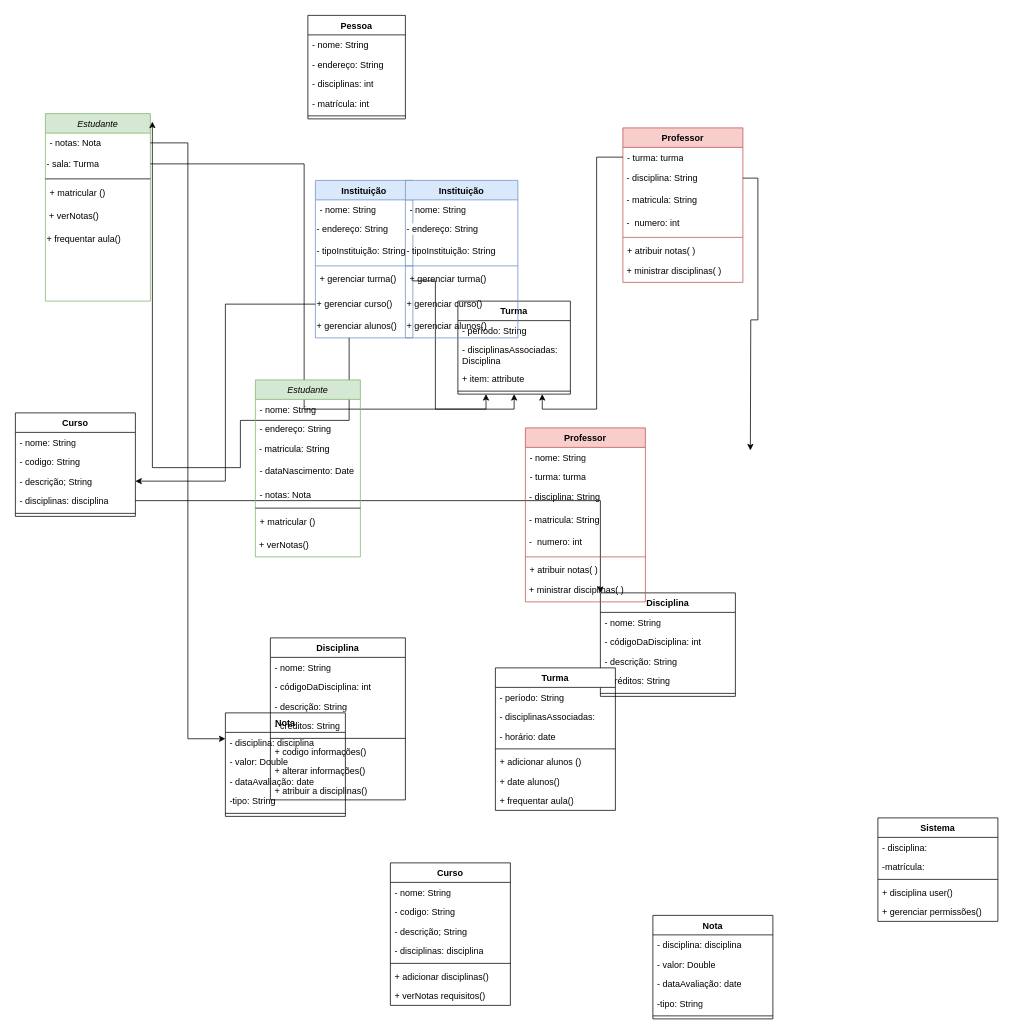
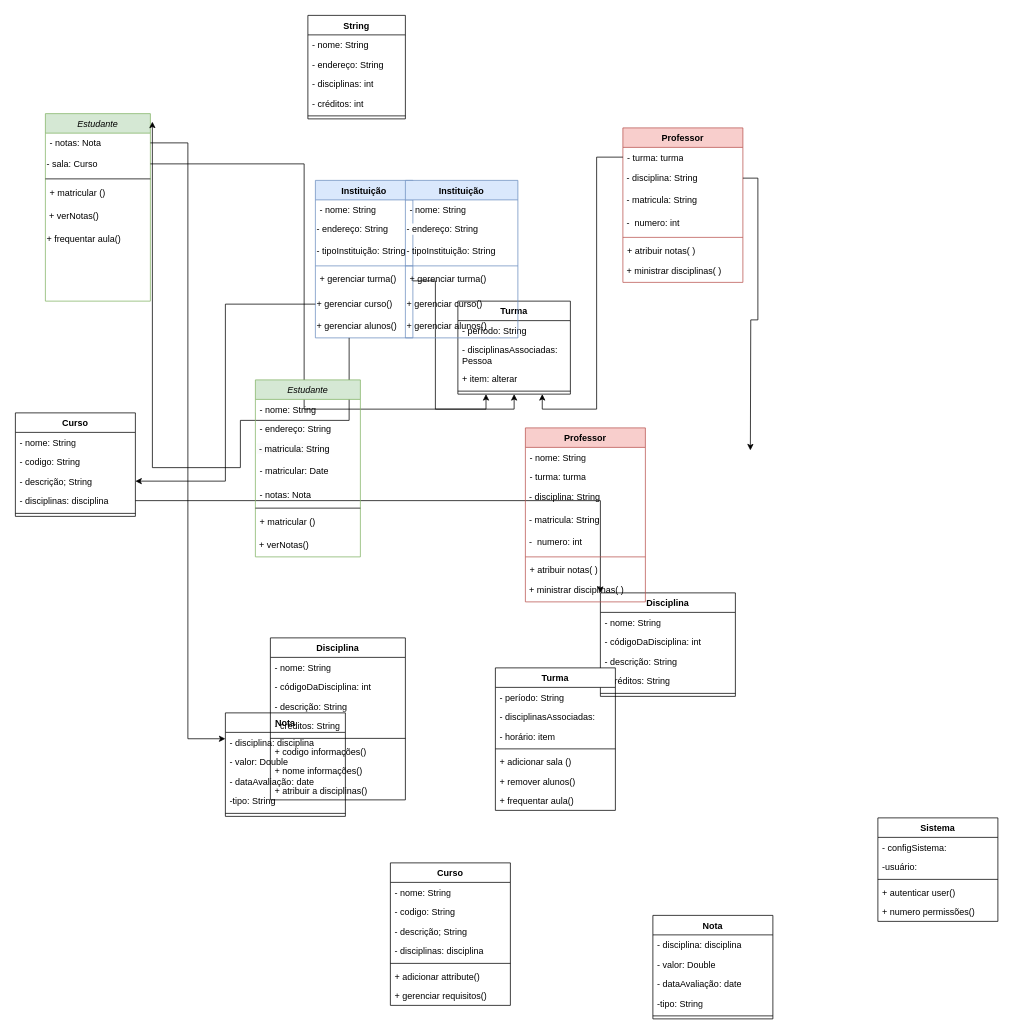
- <mxCell id="57" value="Pessoa" style="swimlane;fontStyle=1;align=center;verticalAlign=top;childLayout=stackLayout;horizontal=1;startSize=26;horizontalStack=0;resizeParent=1;resizeParentMax=0;resizeLast=0;collapsible=1;marginBottom=0;whiteSpace=wrap;html=1;" vertex="1" parent="1"><mxGeometry x="410" y="20" width="130" height="138" as="geometry" /></mxCell>
+ <mxCell id="57" value="String" style="swimlane;fontStyle=1;align=center;verticalAlign=top;childLayout=stackLayout;horizontal=1;startSize=26;horizontalStack=0;resizeParent=1;resizeParentMax=0;resizeLast=0;collapsible=1;marginBottom=0;whiteSpace=wrap;html=1;" vertex="1" parent="1"><mxGeometry x="410" y="20" width="130" height="138" as="geometry" /></mxCell>
- <mxCell id="61" value="- matrícula: int" style="text;strokeColor=none;fillColor=none;align=left;verticalAlign=top;spacingLeft=4;spacingRight=4;overflow=hidden;rotatable=0;points=[[0,0.5],[1,0.5]];portConstraint=eastwest;whiteSpace=wrap;html=1;" vertex="1" parent="57"><mxGeometry y="104" width="130" height="26" as="geometry" /></mxCell>
+ <mxCell id="61" value="- créditos: int" style="text;strokeColor=none;fillColor=none;align=left;verticalAlign=top;spacingLeft=4;spacingRight=4;overflow=hidden;rotatable=0;points=[[0,0.5],[1,0.5]];portConstraint=eastwest;whiteSpace=wrap;html=1;" vertex="1" parent="57"><mxGeometry y="104" width="130" height="26" as="geometry" /></mxCell>
- <mxCell id="4" value="- sala: Turma" style="text;html=1;strokeColor=none;fillColor=none;align=left;verticalAlign=middle;whiteSpace=wrap;rounded=0;" vertex="1" parent="2"><mxGeometry y="52" width="140" height="30" as="geometry" /></mxCell>
+ <mxCell id="4" value="- sala: Curso" style="text;html=1;strokeColor=none;fillColor=none;align=left;verticalAlign=middle;whiteSpace=wrap;rounded=0;" vertex="1" parent="2"><mxGeometry y="52" width="140" height="30" as="geometry" /></mxCell>
- <mxCell id="35" value="- disciplinasAssociadas: Disciplina" style="text;strokeColor=none;fillColor=none;align=left;verticalAlign=top;spacingLeft=4;spacingRight=4;overflow=hidden;rotatable=0;points=[[0,0.5],[1,0.5]];portConstraint=eastwest;whiteSpace=wrap;html=1;" parent="33" vertex="1"><mxGeometry y="52" width="150" height="38" as="geometry" /></mxCell>
+ <mxCell id="35" value="- disciplinasAssociadas: Pessoa" style="text;strokeColor=none;fillColor=none;align=left;verticalAlign=top;spacingLeft=4;spacingRight=4;overflow=hidden;rotatable=0;points=[[0,0.5],[1,0.5]];portConstraint=eastwest;whiteSpace=wrap;html=1;" parent="33" vertex="1"><mxGeometry y="52" width="150" height="38" as="geometry" /></mxCell>
- <mxCell id="36" value="+ item: attribute" style="text;strokeColor=none;fillColor=none;align=left;verticalAlign=top;spacingLeft=4;spacingRight=4;overflow=hidden;rotatable=0;points=[[0,0.5],[1,0.5]];portConstraint=eastwest;whiteSpace=wrap;html=1;" vertex="1" parent="33"><mxGeometry y="90" width="150" height="26" as="geometry" /></mxCell>
+ <mxCell id="36" value="+ item: alterar" style="text;strokeColor=none;fillColor=none;align=left;verticalAlign=top;spacingLeft=4;spacingRight=4;overflow=hidden;rotatable=0;points=[[0,0.5],[1,0.5]];portConstraint=eastwest;whiteSpace=wrap;html=1;" vertex="1" parent="33"><mxGeometry y="90" width="150" height="26" as="geometry" /></mxCell>
- <mxCell id="67" value="- dataNascimento: Date&#10;&#10;" style="text;align=left;verticalAlign=top;spacingLeft=4;spacingRight=4;overflow=hidden;rotatable=0;points=[[0,0.5],[1,0.5]];portConstraint=eastwest;rounded=0;shadow=0;html=0;whiteSpace=wrap;" vertex="1" parent="63"><mxGeometry y="108" width="140" height="32" as="geometry" /></mxCell>
+ <mxCell id="67" value="- matricular: Date&#10;&#10;" style="text;align=left;verticalAlign=top;spacingLeft=4;spacingRight=4;overflow=hidden;rotatable=0;points=[[0,0.5],[1,0.5]];portConstraint=eastwest;rounded=0;shadow=0;html=0;whiteSpace=wrap;" vertex="1" parent="63"><mxGeometry y="108" width="140" height="32" as="geometry" /></mxCell>
- <mxCell id="102" value="- horário: date" style="text;strokeColor=none;fillColor=none;align=left;verticalAlign=top;spacingLeft=4;spacingRight=4;overflow=hidden;rotatable=0;points=[[0,0.5],[1,0.5]];portConstraint=eastwest;whiteSpace=wrap;html=1;" vertex="1" parent="99"><mxGeometry y="78" width="160" height="26" as="geometry" /></mxCell>
+ <mxCell id="102" value="- horário: item" style="text;strokeColor=none;fillColor=none;align=left;verticalAlign=top;spacingLeft=4;spacingRight=4;overflow=hidden;rotatable=0;points=[[0,0.5],[1,0.5]];portConstraint=eastwest;whiteSpace=wrap;html=1;" vertex="1" parent="99"><mxGeometry y="78" width="160" height="26" as="geometry" /></mxCell>
- <mxCell id="104" value="+ adicionar alunos ()" style="text;strokeColor=none;fillColor=none;align=left;verticalAlign=top;spacingLeft=4;spacingRight=4;overflow=hidden;rotatable=0;points=[[0,0.5],[1,0.5]];portConstraint=eastwest;whiteSpace=wrap;html=1;" vertex="1" parent="99"><mxGeometry y="112" width="160" height="26" as="geometry" /></mxCell>
+ <mxCell id="104" value="+ adicionar sala ()" style="text;strokeColor=none;fillColor=none;align=left;verticalAlign=top;spacingLeft=4;spacingRight=4;overflow=hidden;rotatable=0;points=[[0,0.5],[1,0.5]];portConstraint=eastwest;whiteSpace=wrap;html=1;" vertex="1" parent="99"><mxGeometry y="112" width="160" height="26" as="geometry" /></mxCell>
- <mxCell id="97" value="+ alterar informações()" style="text;strokeColor=none;fillColor=none;align=left;verticalAlign=top;spacingLeft=4;spacingRight=4;overflow=hidden;rotatable=0;points=[[0,0.5],[1,0.5]];portConstraint=eastwest;whiteSpace=wrap;html=1;" vertex="1" parent="90"><mxGeometry y="164" width="180" height="26" as="geometry" /></mxCell>
+ <mxCell id="97" value="+ nome informações()" style="text;strokeColor=none;fillColor=none;align=left;verticalAlign=top;spacingLeft=4;spacingRight=4;overflow=hidden;rotatable=0;points=[[0,0.5],[1,0.5]];portConstraint=eastwest;whiteSpace=wrap;html=1;" vertex="1" parent="90"><mxGeometry y="164" width="180" height="26" as="geometry" /></mxCell>
- <mxCell id="105" value="+ date alunos()" style="text;strokeColor=none;fillColor=none;align=left;verticalAlign=top;spacingLeft=4;spacingRight=4;overflow=hidden;rotatable=0;points=[[0,0.5],[1,0.5]];portConstraint=eastwest;whiteSpace=wrap;html=1;" vertex="1" parent="99"><mxGeometry y="138" width="160" height="26" as="geometry" /></mxCell>
+ <mxCell id="105" value="+ remover alunos()" style="text;strokeColor=none;fillColor=none;align=left;verticalAlign=top;spacingLeft=4;spacingRight=4;overflow=hidden;rotatable=0;points=[[0,0.5],[1,0.5]];portConstraint=eastwest;whiteSpace=wrap;html=1;" vertex="1" parent="99"><mxGeometry y="138" width="160" height="26" as="geometry" /></mxCell>
- <mxCell id="122" value="- disciplina:" style="text;strokeColor=none;fillColor=none;align=left;verticalAlign=top;spacingLeft=4;spacingRight=4;overflow=hidden;rotatable=0;points=[[0,0.5],[1,0.5]];portConstraint=eastwest;whiteSpace=wrap;html=1;shadow=1;" vertex="1" parent="121"><mxGeometry y="26" width="160" height="26" as="geometry" /></mxCell>
+ <mxCell id="122" value="- configSistema:" style="text;strokeColor=none;fillColor=none;align=left;verticalAlign=top;spacingLeft=4;spacingRight=4;overflow=hidden;rotatable=0;points=[[0,0.5],[1,0.5]];portConstraint=eastwest;whiteSpace=wrap;html=1;shadow=1;" vertex="1" parent="121"><mxGeometry y="26" width="160" height="26" as="geometry" /></mxCell>
- <mxCell id="123" value="-matrícula:" style="text;strokeColor=none;fillColor=none;align=left;verticalAlign=top;spacingLeft=4;spacingRight=4;overflow=hidden;rotatable=0;points=[[0,0.5],[1,0.5]];portConstraint=eastwest;whiteSpace=wrap;html=1;" vertex="1" parent="121"><mxGeometry y="52" width="160" height="26" as="geometry" /></mxCell>
+ <mxCell id="123" value="-usuário:" style="text;strokeColor=none;fillColor=none;align=left;verticalAlign=top;spacingLeft=4;spacingRight=4;overflow=hidden;rotatable=0;points=[[0,0.5],[1,0.5]];portConstraint=eastwest;whiteSpace=wrap;html=1;" vertex="1" parent="121"><mxGeometry y="52" width="160" height="26" as="geometry" /></mxCell>
- <mxCell id="125" value="+ disciplina user()" style="text;strokeColor=none;fillColor=none;align=left;verticalAlign=top;spacingLeft=4;spacingRight=4;overflow=hidden;rotatable=0;points=[[0,0.5],[1,0.5]];portConstraint=eastwest;whiteSpace=wrap;html=1;" vertex="1" parent="121"><mxGeometry y="86" width="160" height="26" as="geometry" /></mxCell>
+ <mxCell id="125" value="+ autenticar user()" style="text;strokeColor=none;fillColor=none;align=left;verticalAlign=top;spacingLeft=4;spacingRight=4;overflow=hidden;rotatable=0;points=[[0,0.5],[1,0.5]];portConstraint=eastwest;whiteSpace=wrap;html=1;" vertex="1" parent="121"><mxGeometry y="86" width="160" height="26" as="geometry" /></mxCell>
- <mxCell id="126" value="+ gerenciar permissões()" style="text;strokeColor=none;fillColor=none;align=left;verticalAlign=top;spacingLeft=4;spacingRight=4;overflow=hidden;rotatable=0;points=[[0,0.5],[1,0.5]];portConstraint=eastwest;whiteSpace=wrap;html=1;" vertex="1" parent="121"><mxGeometry y="112" width="160" height="26" as="geometry" /></mxCell>
+ <mxCell id="126" value="+ numero permissões()" style="text;strokeColor=none;fillColor=none;align=left;verticalAlign=top;spacingLeft=4;spacingRight=4;overflow=hidden;rotatable=0;points=[[0,0.5],[1,0.5]];portConstraint=eastwest;whiteSpace=wrap;html=1;" vertex="1" parent="121"><mxGeometry y="112" width="160" height="26" as="geometry" /></mxCell>
- <mxCell id="113" value="+ adicionar disciplinas()" style="text;strokeColor=none;fillColor=none;align=left;verticalAlign=top;spacingLeft=4;spacingRight=4;overflow=hidden;rotatable=0;points=[[0,0.5],[1,0.5]];portConstraint=eastwest;whiteSpace=wrap;html=1;" vertex="1" parent="107"><mxGeometry y="138" width="160" height="26" as="geometry" /></mxCell>
+ <mxCell id="113" value="+ adicionar attribute()" style="text;strokeColor=none;fillColor=none;align=left;verticalAlign=top;spacingLeft=4;spacingRight=4;overflow=hidden;rotatable=0;points=[[0,0.5],[1,0.5]];portConstraint=eastwest;whiteSpace=wrap;html=1;" vertex="1" parent="107"><mxGeometry y="138" width="160" height="26" as="geometry" /></mxCell>
- <mxCell id="114" value="+ verNotas requisitos()" style="text;strokeColor=none;fillColor=none;align=left;verticalAlign=top;spacingLeft=4;spacingRight=4;overflow=hidden;rotatable=0;points=[[0,0.5],[1,0.5]];portConstraint=eastwest;whiteSpace=wrap;html=1;" vertex="1" parent="107"><mxGeometry y="164" width="160" height="26" as="geometry" /></mxCell>
+ <mxCell id="114" value="+ gerenciar requisitos()" style="text;strokeColor=none;fillColor=none;align=left;verticalAlign=top;spacingLeft=4;spacingRight=4;overflow=hidden;rotatable=0;points=[[0,0.5],[1,0.5]];portConstraint=eastwest;whiteSpace=wrap;html=1;" vertex="1" parent="107"><mxGeometry y="164" width="160" height="26" as="geometry" /></mxCell>
